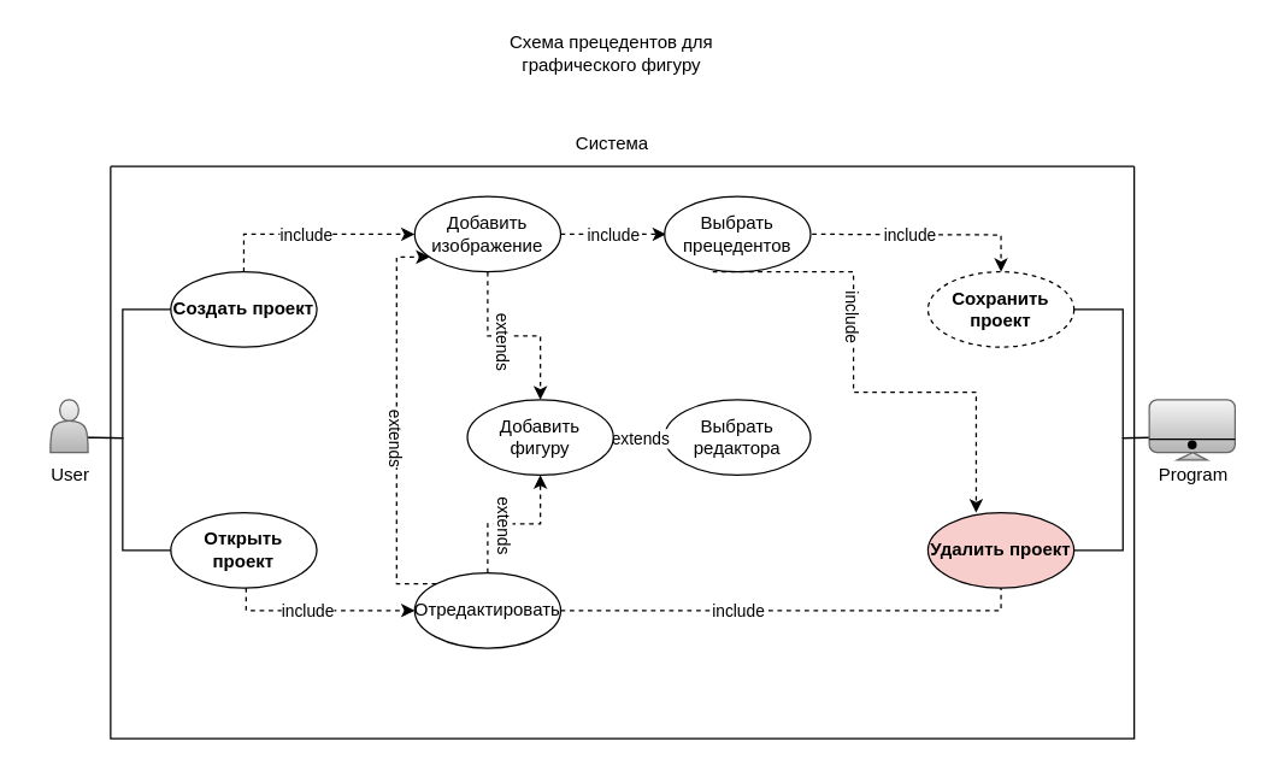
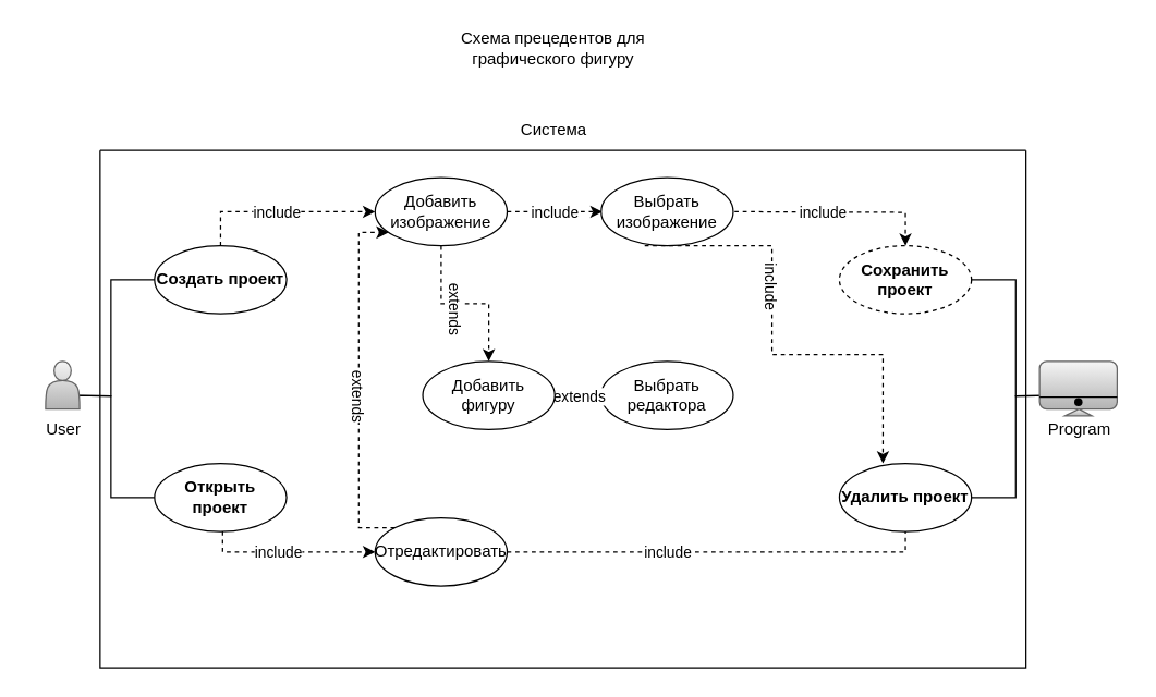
- <mxCell id="30" value="Выбрать прeцедентов" style="ellipse;whiteSpace=wrap;html=1;" vertex="1" parent="1"><mxGeometry x="441" y="130" width="97" height="50" as="geometry" /></mxCell>
+ <mxCell id="30" value="Выбрать изображение" style="ellipse;whiteSpace=wrap;html=1;" vertex="1" parent="1"><mxGeometry x="441" y="130" width="97" height="50" as="geometry" /></mxCell>
- <mxCell id="15" style="edgeStyle=orthogonalEdgeStyle;rounded=0;orthogonalLoop=1;jettySize=auto;html=1;exitX=0.5;exitY=0;exitDx=0;exitDy=0;entryX=0.5;entryY=1;entryDx=0;entryDy=0;dashed=1;" edge="1" parent="1" source="17" target="34"><mxGeometry relative="1" as="geometry" /></mxCell>
- <mxCell id="16" value="extends" style="edgeLabel;html=1;align=center;verticalAlign=middle;resizable=0;points=[];rotation=90;" vertex="1" connectable="0" parent="15"><mxGeometry x="-0.13" relative="1" as="geometry"><mxPoint as="offset" /></mxGeometry></mxCell>
- <mxCell id="18" value="&lt;b&gt;Удалить проект&lt;/b&gt;" style="ellipse;whiteSpace=wrap;html=1;fillColor=#f8cecc;" vertex="1" parent="1"><mxGeometry x="616" y="340" width="97" height="50" as="geometry" /></mxCell>
+ <mxCell id="18" value="&lt;b&gt;Удалить проект&lt;/b&gt;" style="ellipse;whiteSpace=wrap;html=1;" vertex="1" parent="1"><mxGeometry x="616" y="340" width="97" height="50" as="geometry" /></mxCell>
